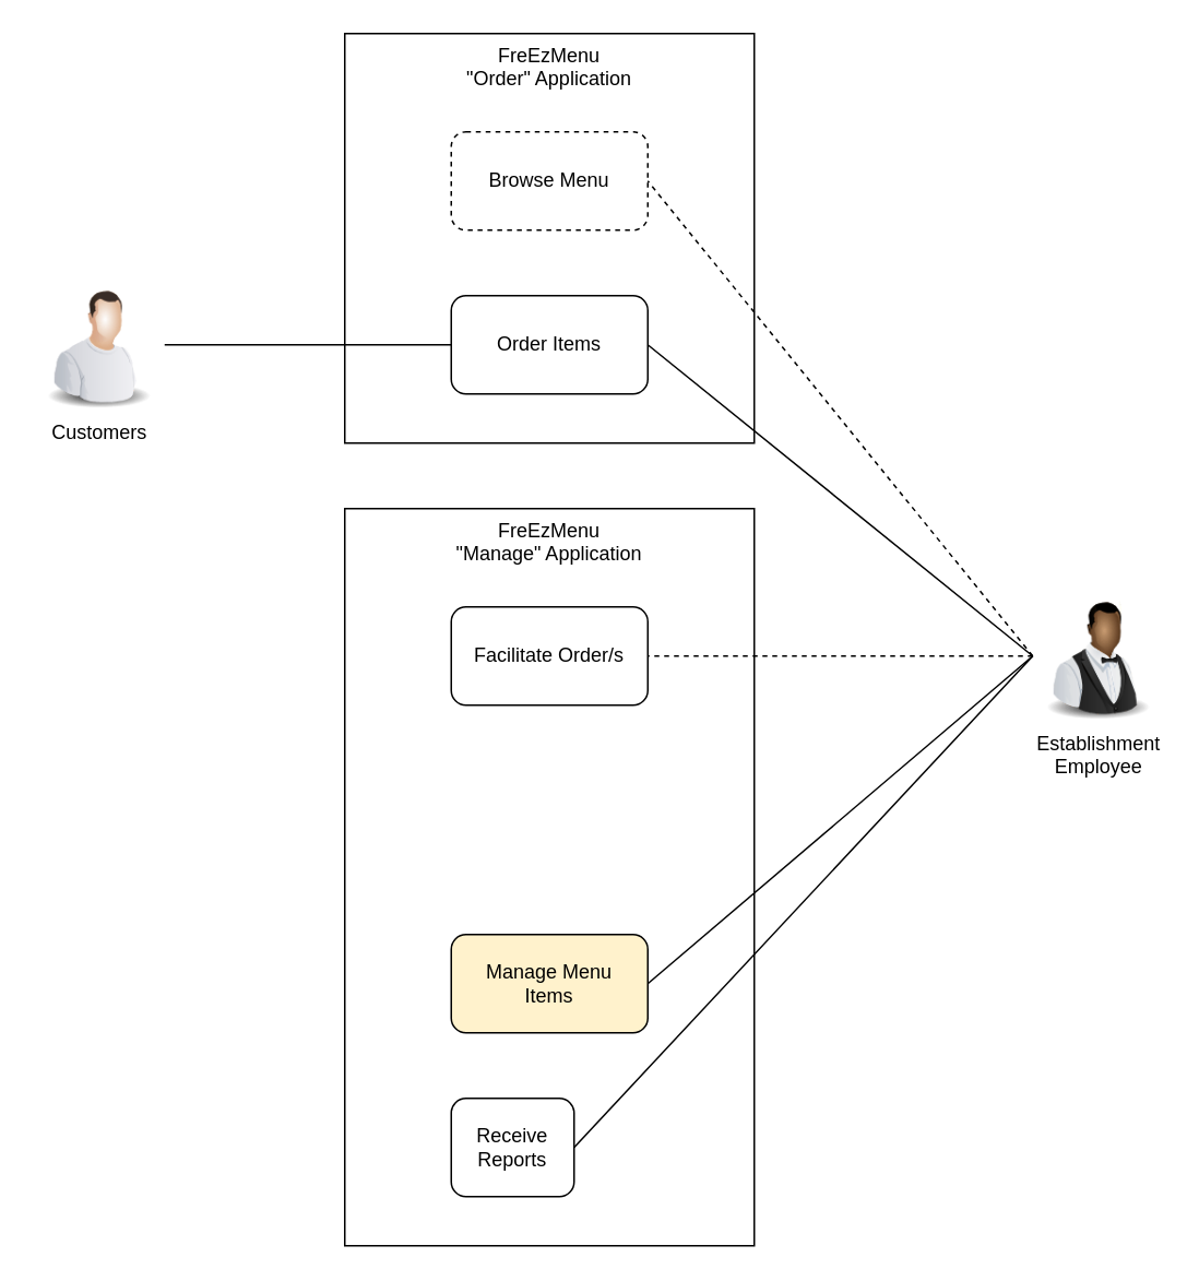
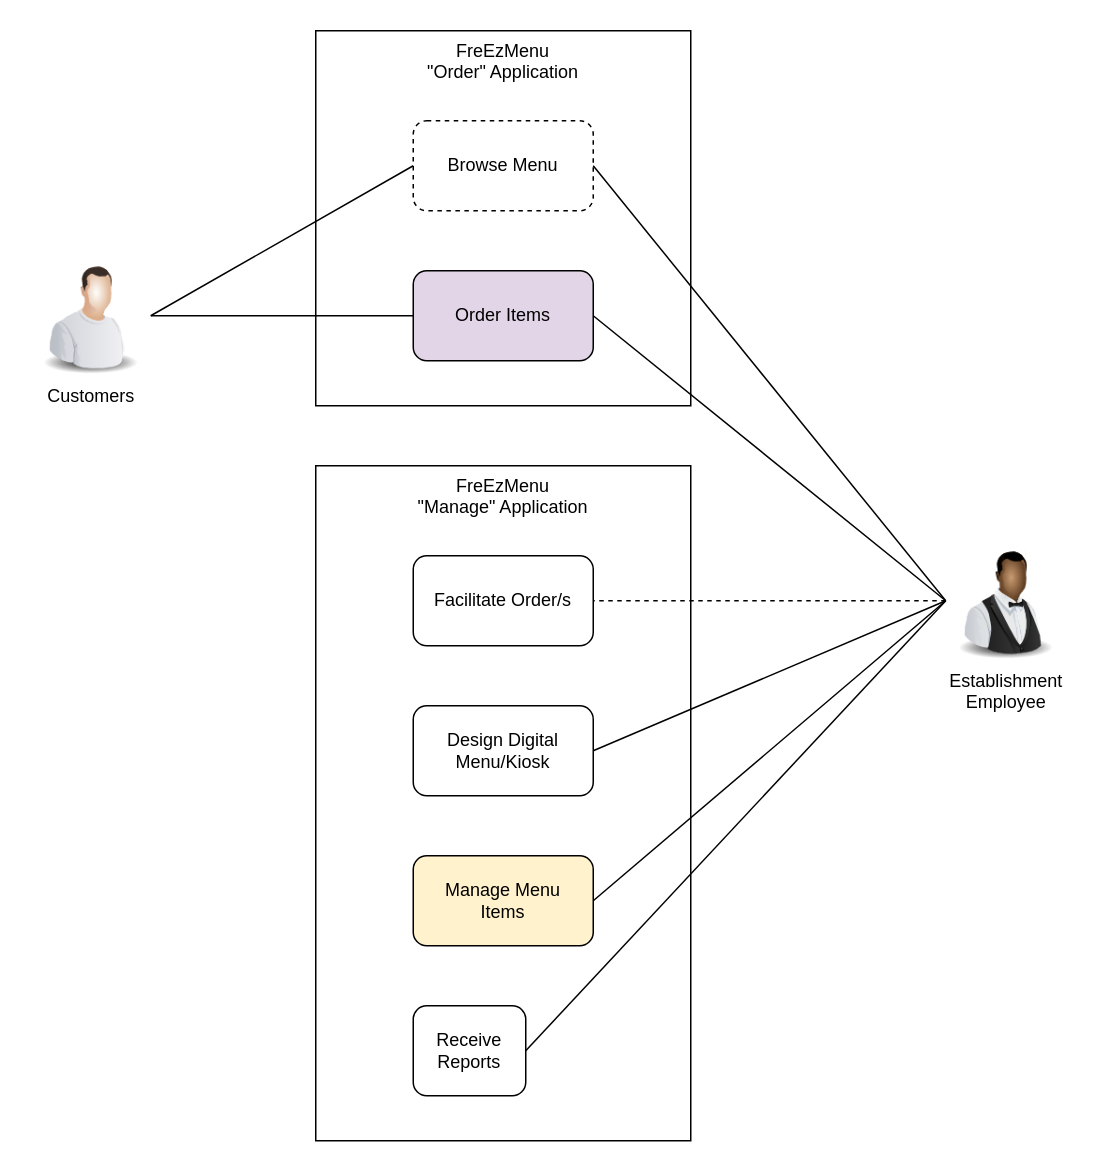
+ <mxCell id="7" value="" style="endArrow=none;html=1;exitX=1;exitY=0.5;exitDx=0;exitDy=0;entryX=0;entryY=0.5;entryDx=0;entryDy=0;endFill=0;" parent="1" source="3" target="5" edge="1"><mxGeometry width="50" height="50" relative="1" as="geometry"><mxPoint x="180" y="240" as="sourcePoint" /><mxPoint x="230" y="190" as="targetPoint" /></mxGeometry></mxCell>
- <mxCell id="6" value="Order Items" style="rounded=1;whiteSpace=wrap;html=1;" parent="1" vertex="1"><mxGeometry x="275" y="180" width="120" height="60" as="geometry" /></mxCell>
+ <mxCell id="6" value="Order Items" style="rounded=1;whiteSpace=wrap;html=1;fillColor=#e1d5e7;" parent="1" vertex="1"><mxGeometry x="275" y="180" width="120" height="60" as="geometry" /></mxCell>
- <mxCell id="14" style="edgeStyle=none;html=1;entryX=1;entryY=0.5;entryDx=0;entryDy=0;endArrow=none;endFill=0;exitX=0;exitY=0.5;exitDx=0;exitDy=0;dashed=1;" edge="1" parent="1" source="15" target="5"><mxGeometry relative="1" as="geometry" /></mxCell>
+ <mxCell id="14" style="edgeStyle=none;html=1;entryX=1;entryY=0.5;entryDx=0;entryDy=0;endArrow=none;endFill=0;exitX=0;exitY=0.5;exitDx=0;exitDy=0;" edge="1" parent="1" source="15" target="5"><mxGeometry relative="1" as="geometry" /></mxCell>
+ <mxCell id="10" style="edgeStyle=none;html=1;exitX=0;exitY=0.5;exitDx=0;exitDy=0;entryX=1;entryY=0.5;entryDx=0;entryDy=0;endArrow=none;endFill=0;" edge="1" parent="1" source="15" target="17"><mxGeometry relative="1" as="geometry" /></mxCell>
+ <mxCell id="17" value="Design Digital Menu/Kiosk" style="rounded=1;whiteSpace=wrap;html=1;" parent="1" vertex="1"><mxGeometry x="275" y="470" width="120" height="60" as="geometry" /></mxCell>
